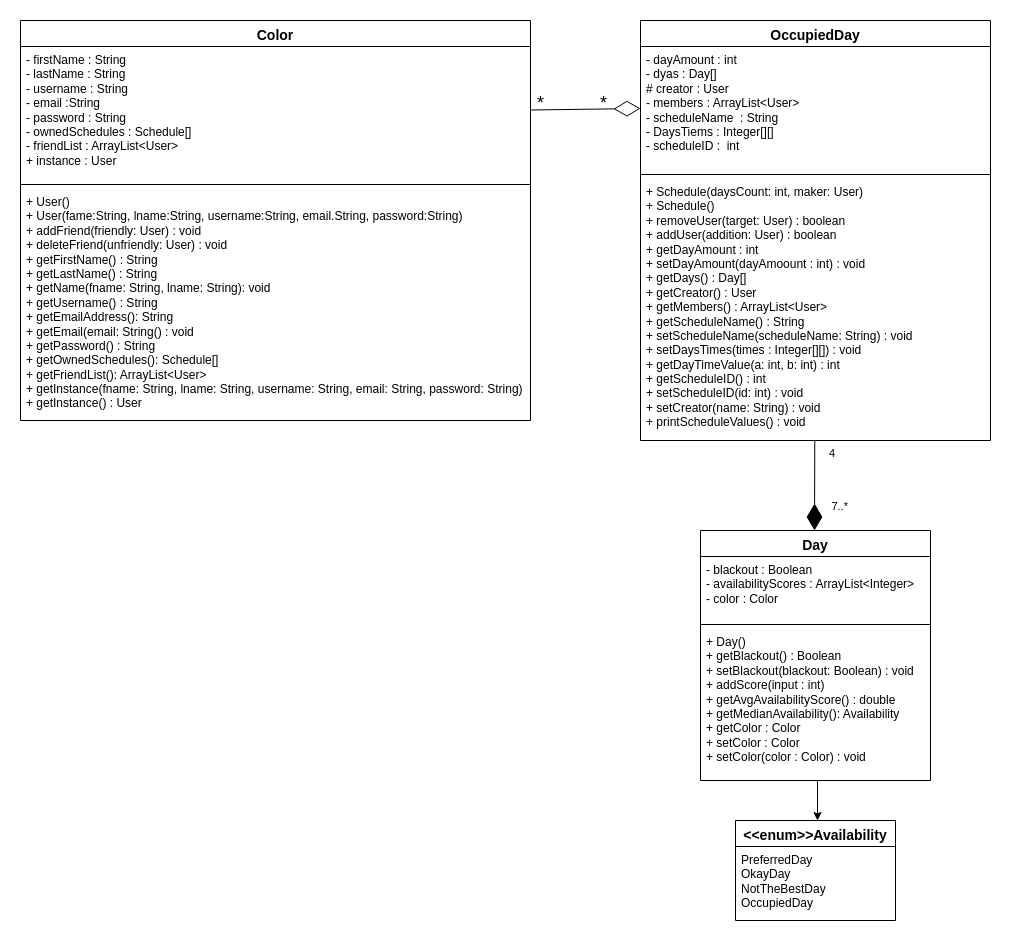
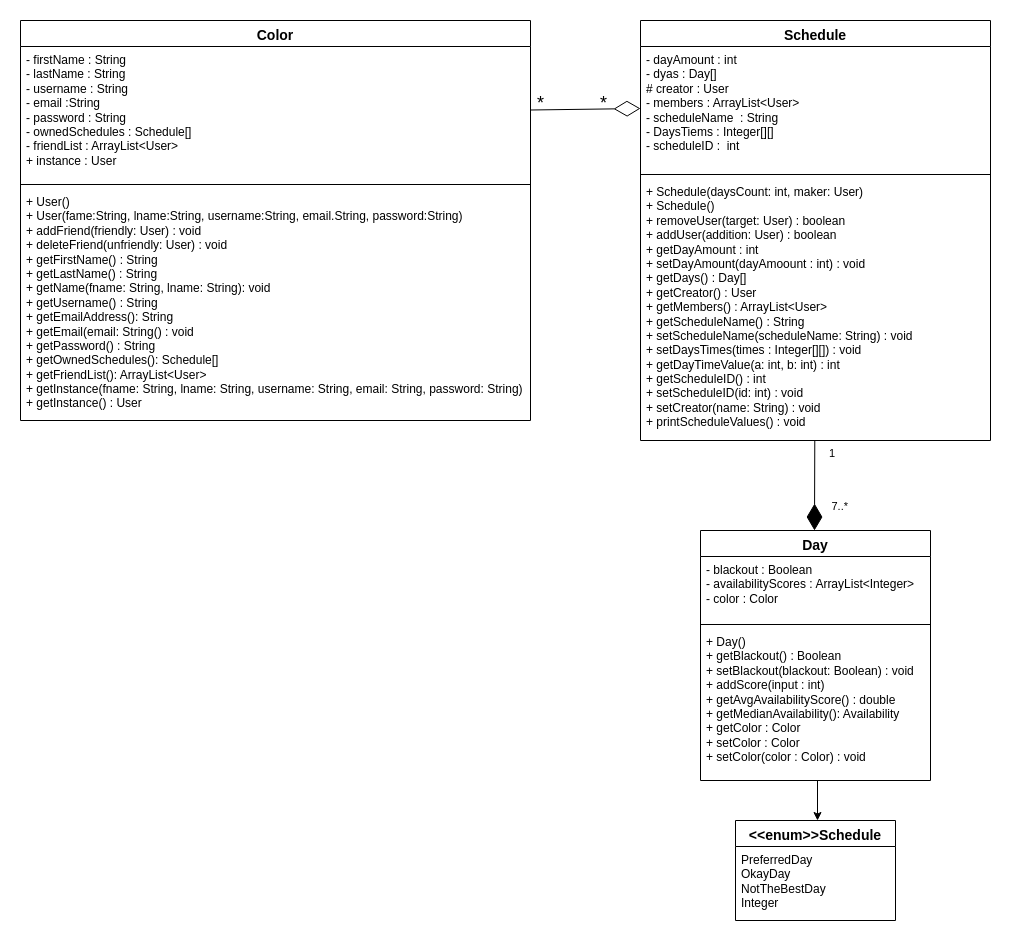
- <mxCell id="6" value="&lt;font style=&quot;font-size: 14px;&quot;&gt;OccupiedDay&lt;/font&gt;" style="swimlane;fontStyle=1;align=center;verticalAlign=top;childLayout=stackLayout;horizontal=1;startSize=26;horizontalStack=0;resizeParent=1;resizeParentMax=0;resizeLast=0;collapsible=1;marginBottom=0;whiteSpace=wrap;html=1;" vertex="1" parent="1"><mxGeometry x="640" y="20" width="350" height="420" as="geometry" /></mxCell>
+ <mxCell id="6" value="&lt;font style=&quot;font-size: 14px;&quot;&gt;Schedule&lt;/font&gt;" style="swimlane;fontStyle=1;align=center;verticalAlign=top;childLayout=stackLayout;horizontal=1;startSize=26;horizontalStack=0;resizeParent=1;resizeParentMax=0;resizeLast=0;collapsible=1;marginBottom=0;whiteSpace=wrap;html=1;" vertex="1" parent="1"><mxGeometry x="640" y="20" width="350" height="420" as="geometry" /></mxCell>
- <mxCell id="21" value="4" style="edgeLabel;resizable=0;html=1;align=left;verticalAlign=bottom;" connectable="0" vertex="1" parent="1"><mxGeometry x="700" y="470" as="geometry"><mxPoint x="127" y="-9" as="offset" /></mxGeometry></mxCell>
+ <mxCell id="21" value="1" style="edgeLabel;resizable=0;html=1;align=left;verticalAlign=bottom;" connectable="0" vertex="1" parent="1"><mxGeometry x="700" y="470" as="geometry"><mxPoint x="127" y="-9" as="offset" /></mxGeometry></mxCell>
- <mxCell id="14" value="&lt;font style=&quot;font-size: 14px;&quot;&gt;&amp;lt;&amp;lt;enum&amp;gt;&amp;gt;Availability&lt;/font&gt;" style="swimlane;fontStyle=1;align=center;verticalAlign=top;childLayout=stackLayout;horizontal=1;startSize=26;horizontalStack=0;resizeParent=1;resizeParentMax=0;resizeLast=0;collapsible=1;marginBottom=0;whiteSpace=wrap;html=1;" vertex="1" parent="1"><mxGeometry x="735" y="820" width="160" height="100" as="geometry" /></mxCell>
+ <mxCell id="14" value="&lt;font style=&quot;font-size: 14px;&quot;&gt;&amp;lt;&amp;lt;enum&amp;gt;&amp;gt;Schedule&lt;/font&gt;" style="swimlane;fontStyle=1;align=center;verticalAlign=top;childLayout=stackLayout;horizontal=1;startSize=26;horizontalStack=0;resizeParent=1;resizeParentMax=0;resizeLast=0;collapsible=1;marginBottom=0;whiteSpace=wrap;html=1;" vertex="1" parent="1"><mxGeometry x="735" y="820" width="160" height="100" as="geometry" /></mxCell>
- <mxCell id="15" value="PreferredDay&lt;br&gt;OkayDay&lt;br&gt;NotTheBestDay&lt;br&gt;OccupiedDay" style="text;strokeColor=none;fillColor=none;align=left;verticalAlign=top;spacingLeft=4;spacingRight=4;overflow=hidden;rotatable=0;points=[[0,0.5],[1,0.5]];portConstraint=eastwest;whiteSpace=wrap;html=1;" vertex="1" parent="14"><mxGeometry y="26" width="160" height="74" as="geometry" /></mxCell>
+ <mxCell id="15" value="PreferredDay&lt;br&gt;OkayDay&lt;br&gt;NotTheBestDay&lt;br&gt;Integer" style="text;strokeColor=none;fillColor=none;align=left;verticalAlign=top;spacingLeft=4;spacingRight=4;overflow=hidden;rotatable=0;points=[[0,0.5],[1,0.5]];portConstraint=eastwest;whiteSpace=wrap;html=1;" vertex="1" parent="14"><mxGeometry y="26" width="160" height="74" as="geometry" /></mxCell>
